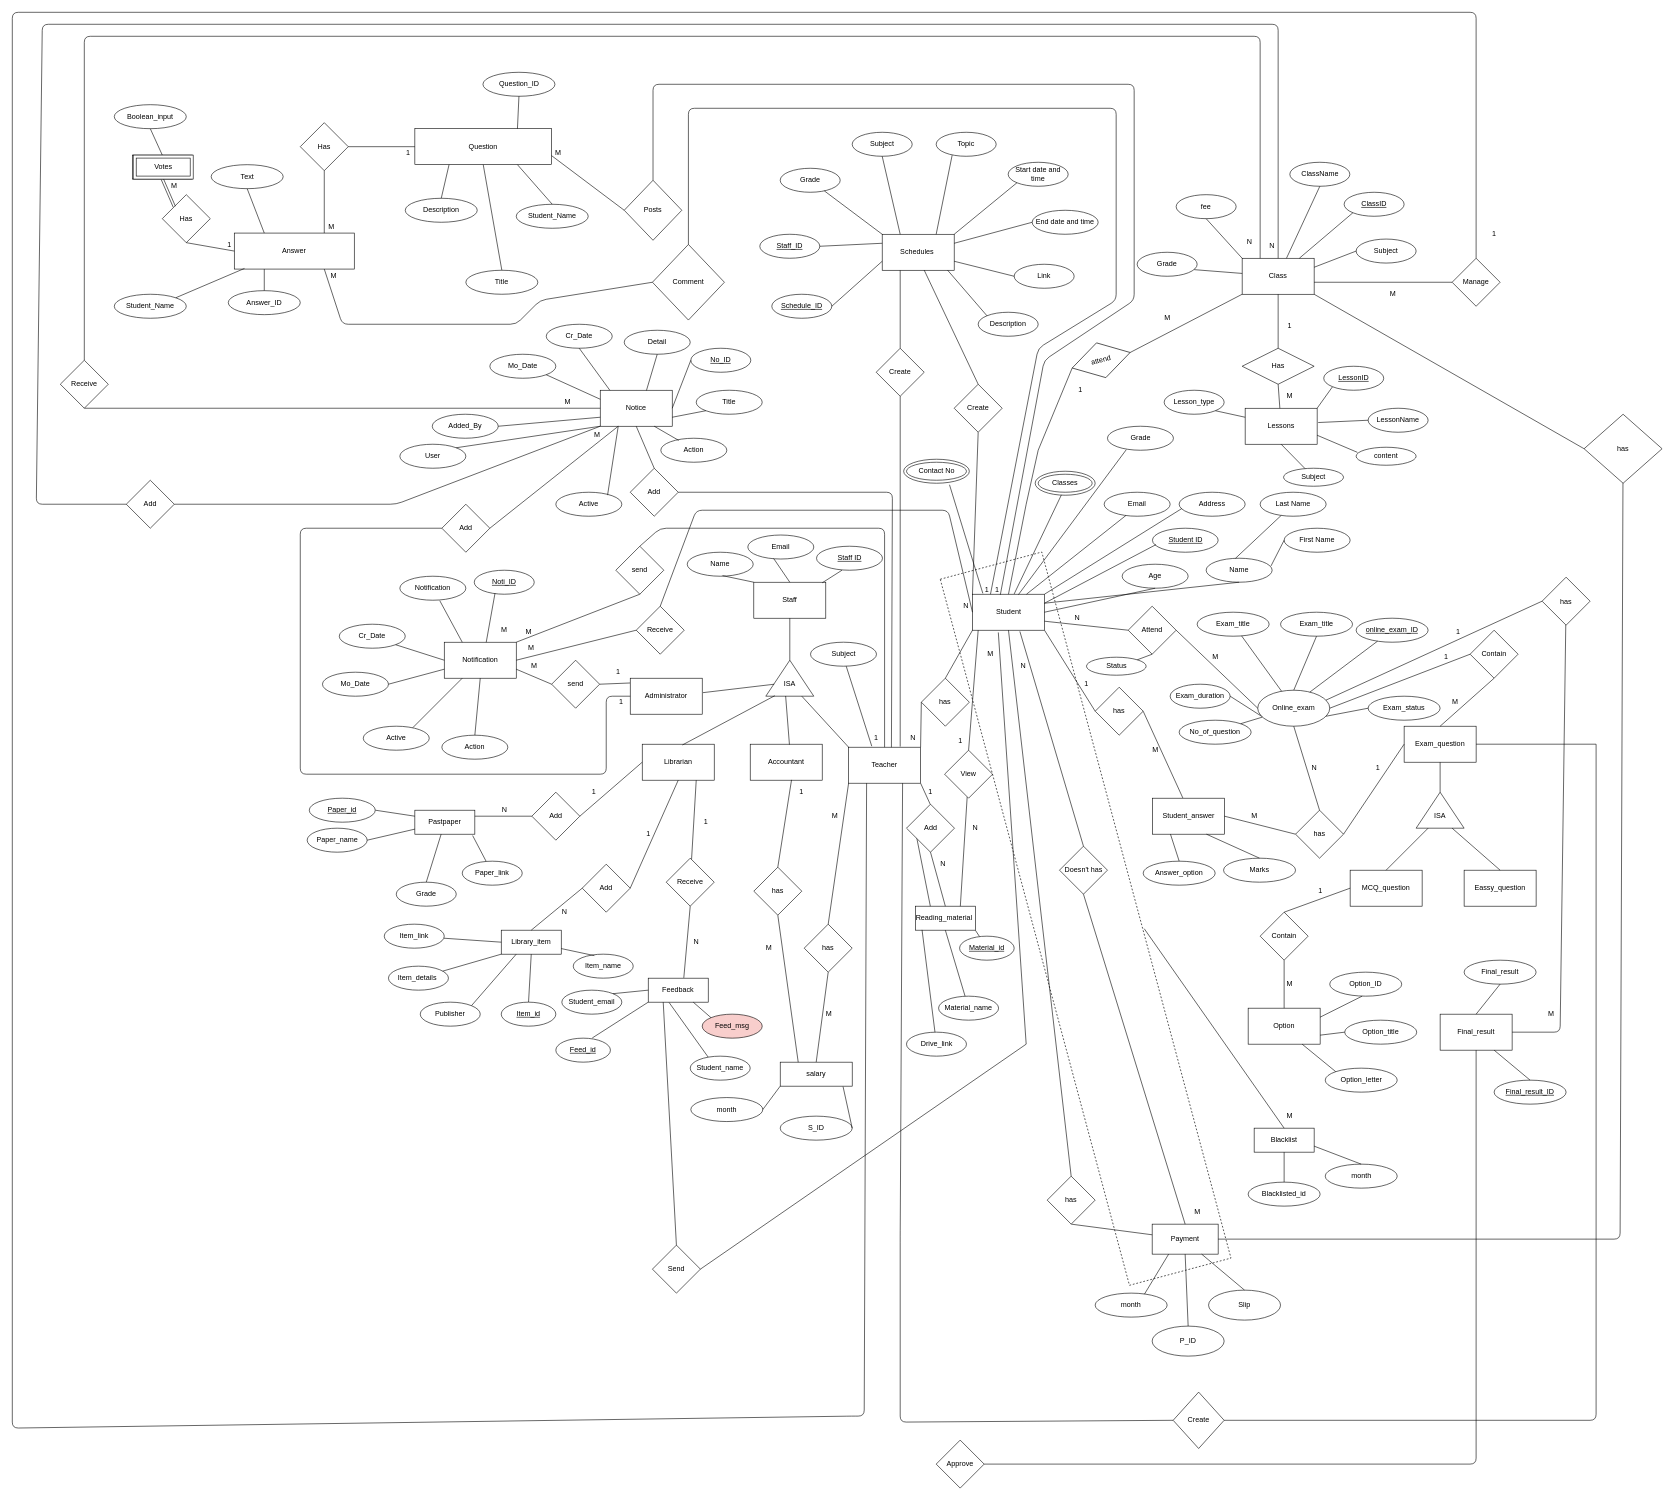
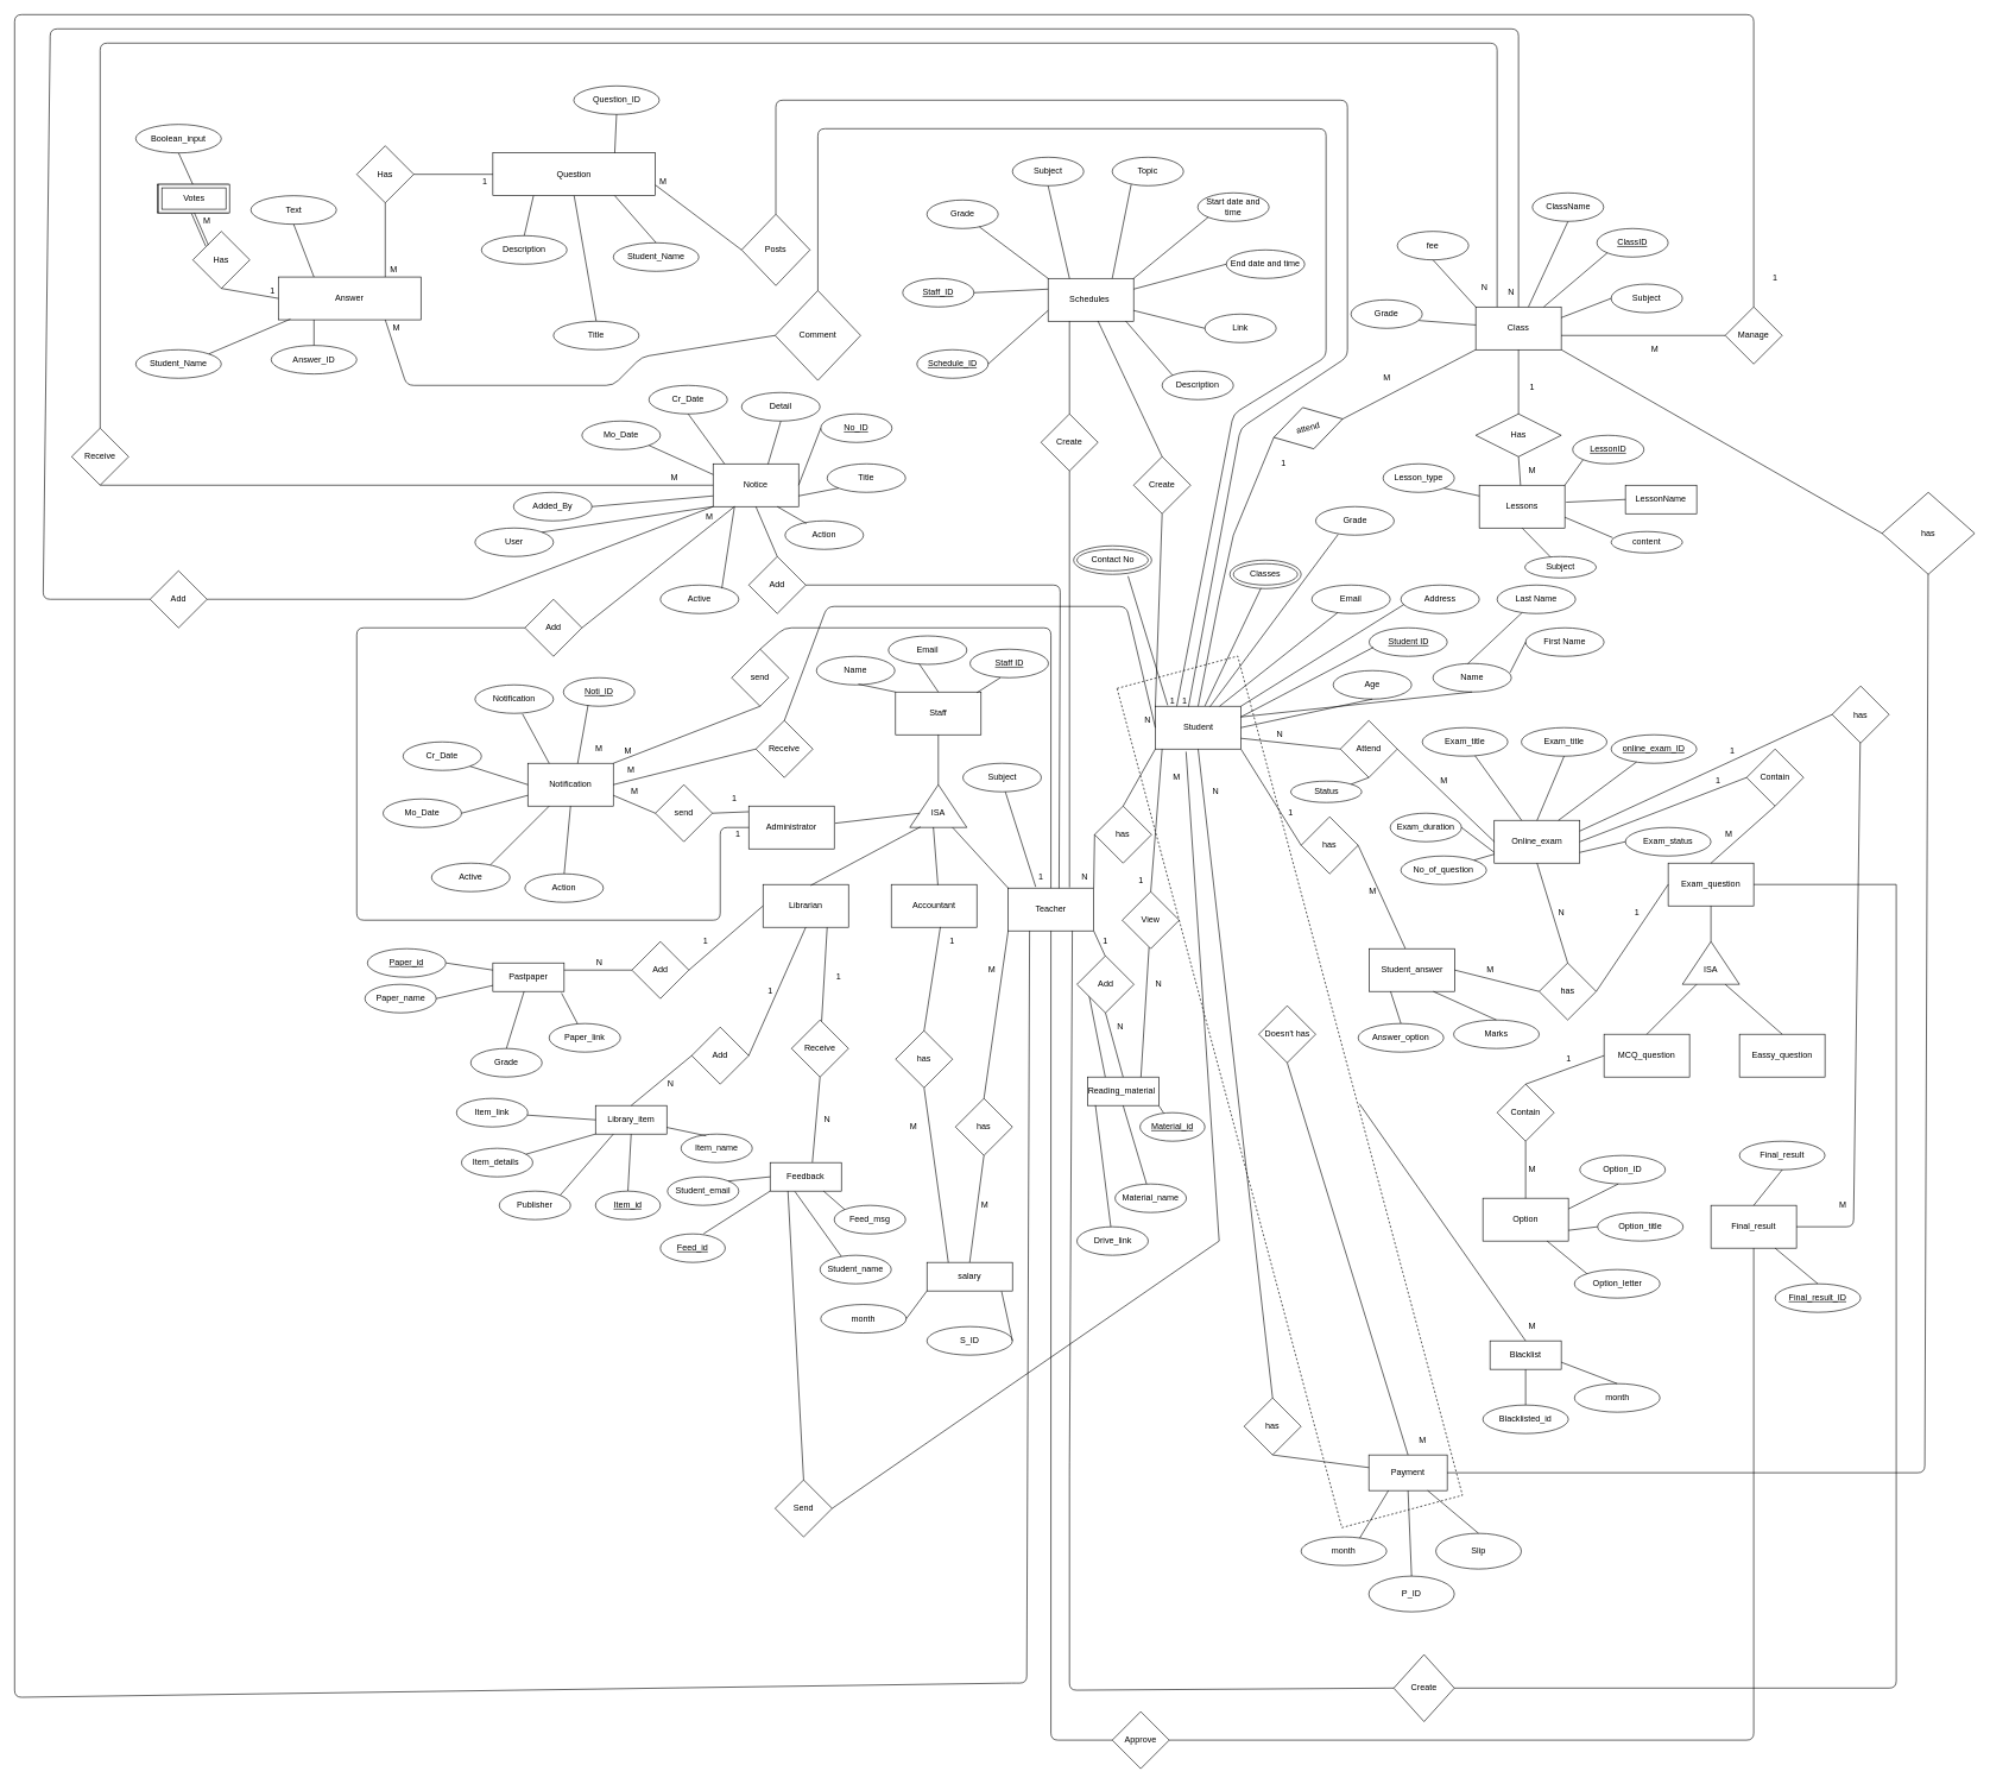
- <mxCell id="25" value="LessonName" style="ellipse;whiteSpace=wrap;html=1;align=center;" parent="1" vertex="1"><mxGeometry x="2280" y="680" width="100" height="40" as="geometry" /></mxCell>
+ <mxCell id="25" value="LessonName" style="whiteSpace=wrap;html=1;align=center;rounded=0;" parent="1" vertex="1"><mxGeometry x="2280" y="680" width="100" height="40" as="geometry" /></mxCell>
- <mxCell id="6" value="Online_exam" style="ellipse;whiteSpace=wrap;html=1;" parent="1" vertex="1"><mxGeometry x="2096" y="1150" width="120" height="60" as="geometry" /></mxCell>
+ <mxCell id="6" value="Online_exam" style="rounded=0;whiteSpace=wrap;html=1;" parent="1" vertex="1"><mxGeometry x="2096" y="1150" width="120" height="60" as="geometry" /></mxCell>
- <mxCell id="229" value="" style="endArrow=none;html=1;entryX=0.658;entryY=1.033;entryDx=0;entryDy=0;entryPerimeter=0;exitX=0.5;exitY=0;exitDx=0;exitDy=0;" edge="1" parent="1" source="246" target="35"><mxGeometry width="50" height="50" relative="1" as="geometry"><mxPoint x="1830" y="1570" as="sourcePoint" /><mxPoint x="1790" y="1270" as="targetPoint" /><Array as="points" /></mxGeometry></mxCell>
- <mxCell id="227" value="Feed_msg" style="ellipse;whiteSpace=wrap;html=1;align=center;fillColor=#f8cecc;" vertex="1" parent="1"><mxGeometry x="1170" y="1690" width="100" height="40" as="geometry" /></mxCell>
+ <mxCell id="227" value="Feed_msg" style="ellipse;whiteSpace=wrap;html=1;align=center;" vertex="1" parent="1"><mxGeometry x="1170" y="1690" width="100" height="40" as="geometry" /></mxCell>
+ <mxCell id="320" value="" style="endArrow=none;html=1;entryX=0.5;entryY=1;entryDx=0;entryDy=0;exitX=0;exitY=0.5;exitDx=0;exitDy=0;" edge="1" parent="1" source="322" target="29"><mxGeometry width="50" height="50" relative="1" as="geometry"><mxPoint x="1470" y="2430" as="sourcePoint" /><mxPoint x="1500" y="1340" as="targetPoint" /><Array as="points"><mxPoint x="1474" y="2440" /></Array></mxGeometry></mxCell>
